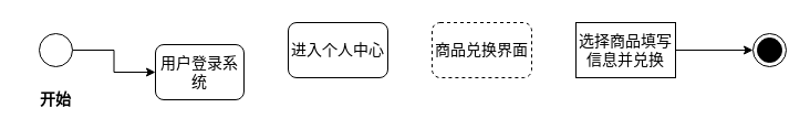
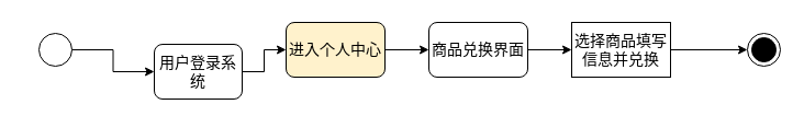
- <mxCell id="8" value="&lt;font style=&quot;font-size: 14px;&quot;&gt;进入个人中心&lt;/font&gt;" style="rounded=1;whiteSpace=wrap;html=1;" vertex="1" parent="1"><mxGeometry x="260" y="20" width="90" height="50" as="geometry" /></mxCell>
+ <mxCell id="8" value="&lt;font style=&quot;font-size: 14px;&quot;&gt;进入个人中心&lt;/font&gt;" style="rounded=1;whiteSpace=wrap;html=1;fillColor=#fff2cc;" vertex="1" parent="1"><mxGeometry x="260" y="20" width="90" height="50" as="geometry" /></mxCell>
+ <mxCell id="7" style="edgeStyle=orthogonalEdgeStyle;rounded=0;orthogonalLoop=1;jettySize=auto;html=1;entryX=0;entryY=0.5;entryDx=0;entryDy=0;" edge="1" parent="1" source="8" target="10"><mxGeometry relative="1" as="geometry" /></mxCell>
- <mxCell id="10" value="&lt;span style=&quot;font-size: 14px;&quot;&gt;商品兑换界面&lt;/span&gt;" style="rounded=1;whiteSpace=wrap;html=1;dashed=1;" vertex="1" parent="1"><mxGeometry x="390" y="20" width="90" height="50" as="geometry" /></mxCell>
+ <mxCell id="10" value="&lt;span style=&quot;font-size: 14px;&quot;&gt;商品兑换界面&lt;/span&gt;" style="rounded=1;whiteSpace=wrap;html=1;" vertex="1" parent="1"><mxGeometry x="390" y="20" width="90" height="50" as="geometry" /></mxCell>
+ <mxCell id="9" style="edgeStyle=orthogonalEdgeStyle;rounded=0;orthogonalLoop=1;jettySize=auto;html=1;exitX=1;exitY=0.5;exitDx=0;exitDy=0;entryX=0;entryY=0.5;entryDx=0;entryDy=0;" edge="1" parent="1" source="10" target="12"><mxGeometry relative="1" as="geometry" /></mxCell>
+ <mxCell id="5" style="edgeStyle=orthogonalEdgeStyle;rounded=0;orthogonalLoop=1;jettySize=auto;html=1;exitX=1;exitY=0.5;exitDx=0;exitDy=0;entryX=0;entryY=0.5;entryDx=0;entryDy=0;" edge="1" parent="1" source="6" target="8"><mxGeometry relative="1" as="geometry" /></mxCell>
- <mxCell id="4" value="&lt;b style=&quot;border-color: var(--border-color); font-size: 14px;&quot;&gt;开始&lt;/b&gt;" style="text;html=1;strokeColor=none;fillColor=none;align=center;verticalAlign=middle;whiteSpace=wrap;rounded=0;" vertex="1" parent="1"><mxGeometry x="20" y="75" width="60" height="30" as="geometry" /></mxCell>
